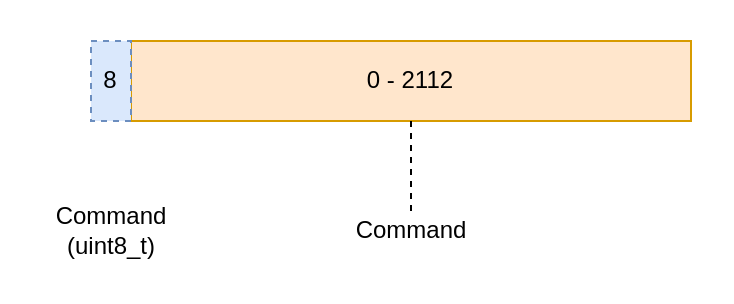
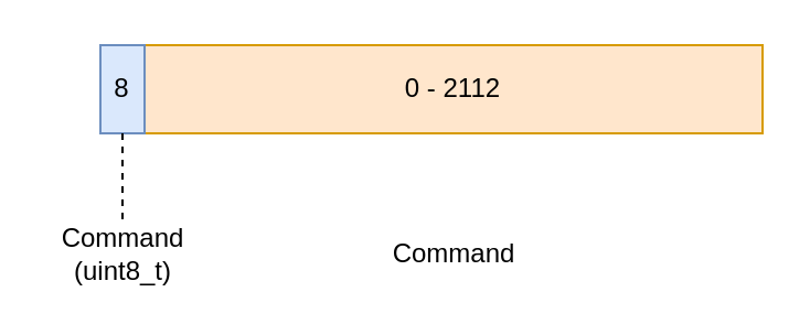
- <mxCell id="5" value="8" style="rounded=0;whiteSpace=wrap;html=1;fillColor=#dae8fc;strokeColor=#6c8ebf;dashed=1;" parent="1" vertex="1"><mxGeometry x="45" y="20" width="20" height="40" as="geometry" /></mxCell>
+ <mxCell id="5" value="8" style="rounded=0;whiteSpace=wrap;html=1;fillColor=#dae8fc;strokeColor=#6c8ebf;" parent="1" vertex="1"><mxGeometry x="45" y="20" width="20" height="40" as="geometry" /></mxCell>
+ <mxCell id="7" value="" style="endArrow=none;dashed=1;html=1;exitX=0.5;exitY=1;exitDx=0;exitDy=0;" parent="1" source="5" target="6" edge="1"><mxGeometry width="50" height="50" relative="1" as="geometry"><mxPoint x="145" y="260" as="sourcePoint" /><mxPoint x="195" y="210" as="targetPoint" /></mxGeometry></mxCell>
- <mxCell id="4" value="" style="endArrow=none;dashed=1;html=1;exitX=0.5;exitY=1;exitDx=0;exitDy=0;" parent="1" source="2" target="3" edge="1"><mxGeometry width="50" height="50" relative="1" as="geometry"><mxPoint x="145" y="300" as="sourcePoint" /><mxPoint x="195" y="250" as="targetPoint" /></mxGeometry></mxCell>
